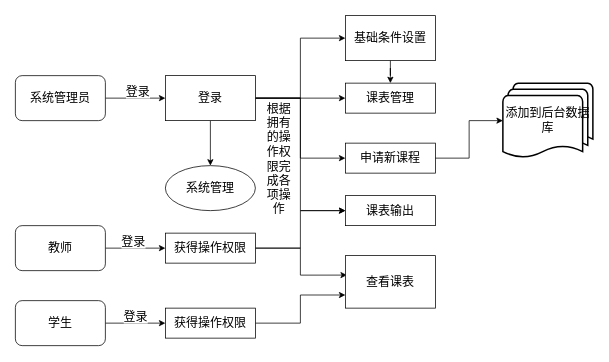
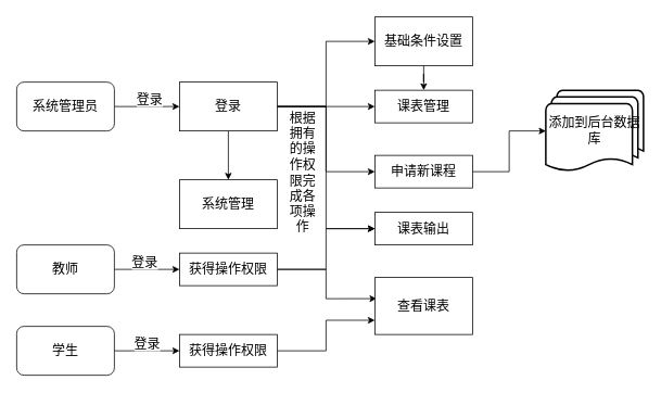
- <mxCell id="12" value="系统管理" style="ellipse;whiteSpace=wrap;html=1;fontSize=16;" vertex="1" parent="1"><mxGeometry x="220" y="220" width="120" height="60" as="geometry" /></mxCell>
+ <mxCell id="12" value="系统管理" style="rounded=0;whiteSpace=wrap;html=1;fontSize=16;" vertex="1" parent="1"><mxGeometry x="220" y="220" width="120" height="60" as="geometry" /></mxCell>
